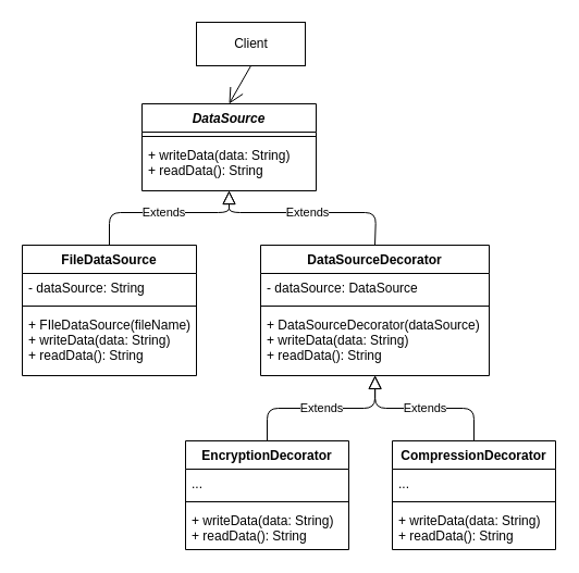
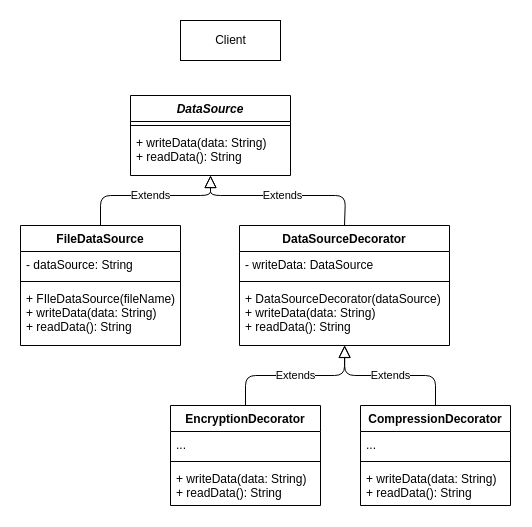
- <mxCell id="26" value="" style="endArrow=open;endFill=1;endSize=12;html=1;exitX=0.5;exitY=1;exitDx=0;exitDy=0;entryX=0.5;entryY=0;entryDx=0;entryDy=0;" edge="1" parent="1" source="25" target="2"><mxGeometry width="160" relative="1" as="geometry"><mxPoint x="80" y="155" as="sourcePoint" /><mxPoint x="240" y="155" as="targetPoint" /></mxGeometry></mxCell>
- <mxCell id="10" value="- dataSource: DataSource" style="text;strokeColor=none;fillColor=none;align=left;verticalAlign=top;spacingLeft=4;spacingRight=4;overflow=hidden;rotatable=0;points=[[0,0.5],[1,0.5]];portConstraint=eastwest;" vertex="1" parent="9"><mxGeometry y="26" width="210" height="26" as="geometry" /></mxCell>
+ <mxCell id="10" value="- writeData: DataSource" style="text;strokeColor=none;fillColor=none;align=left;verticalAlign=top;spacingLeft=4;spacingRight=4;overflow=hidden;rotatable=0;points=[[0,0.5],[1,0.5]];portConstraint=eastwest;" vertex="1" parent="9"><mxGeometry y="26" width="210" height="26" as="geometry" /></mxCell>
